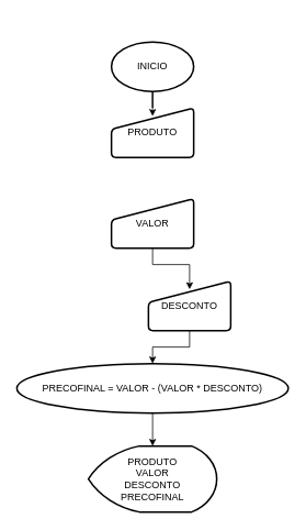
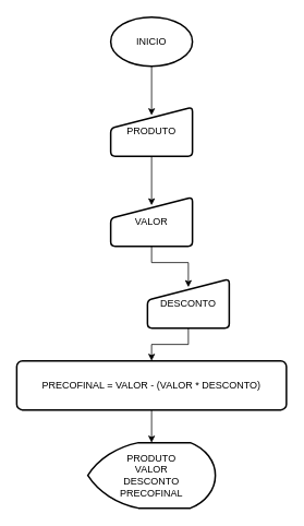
- <mxCell id="2" value="INICIO" style="strokeWidth=2;html=1;shape=mxgraph.flowchart.start_1;whiteSpace=wrap;" vertex="1" parent="1"><mxGeometry x="135" y="50" width="100" height="60" as="geometry" /></mxCell>
+ <mxCell id="2" value="INICIO" style="strokeWidth=2;html=1;shape=mxgraph.flowchart.start_1;whiteSpace=wrap;" vertex="1" parent="1"><mxGeometry x="135" y="20" width="100" height="60" as="geometry" /></mxCell>
+ <mxCell id="9" style="edgeStyle=orthogonalEdgeStyle;rounded=0;orthogonalLoop=1;jettySize=auto;html=1;entryX=0.5;entryY=0.167;entryDx=0;entryDy=0;entryPerimeter=0;" edge="1" parent="1" source="3" target="4"><mxGeometry relative="1" as="geometry" /></mxCell>
- <mxCell id="7" value="PRECOFINAL = VALOR - (VALOR * DESCONTO)" style="ellipse;whiteSpace=wrap;html=1;absoluteArcSize=1;arcSize=14;strokeWidth=2;" vertex="1" parent="1"><mxGeometry x="20" y="440" width="330" height="60" as="geometry" /></mxCell>
+ <mxCell id="7" value="PRECOFINAL = VALOR - (VALOR * DESCONTO)" style="rounded=1;whiteSpace=wrap;html=1;absoluteArcSize=1;arcSize=14;strokeWidth=2;" vertex="1" parent="1"><mxGeometry x="20" y="440" width="330" height="60" as="geometry" /></mxCell>
